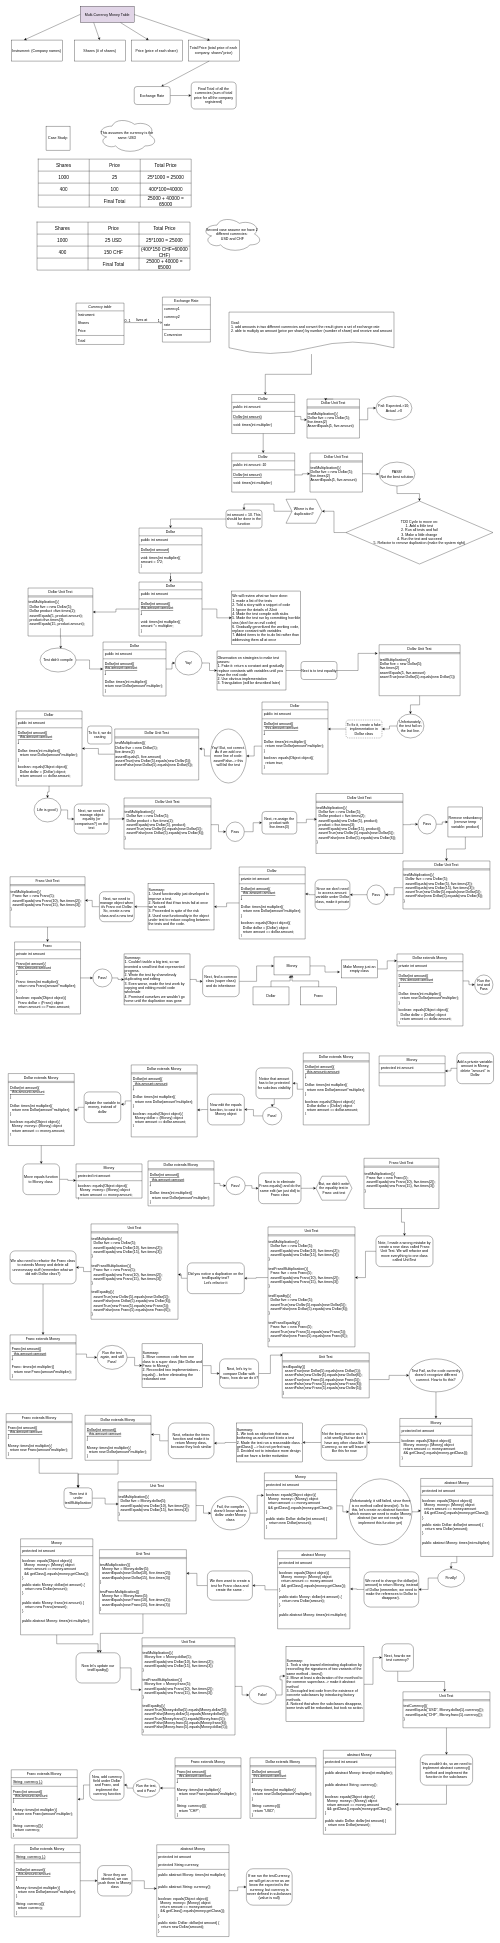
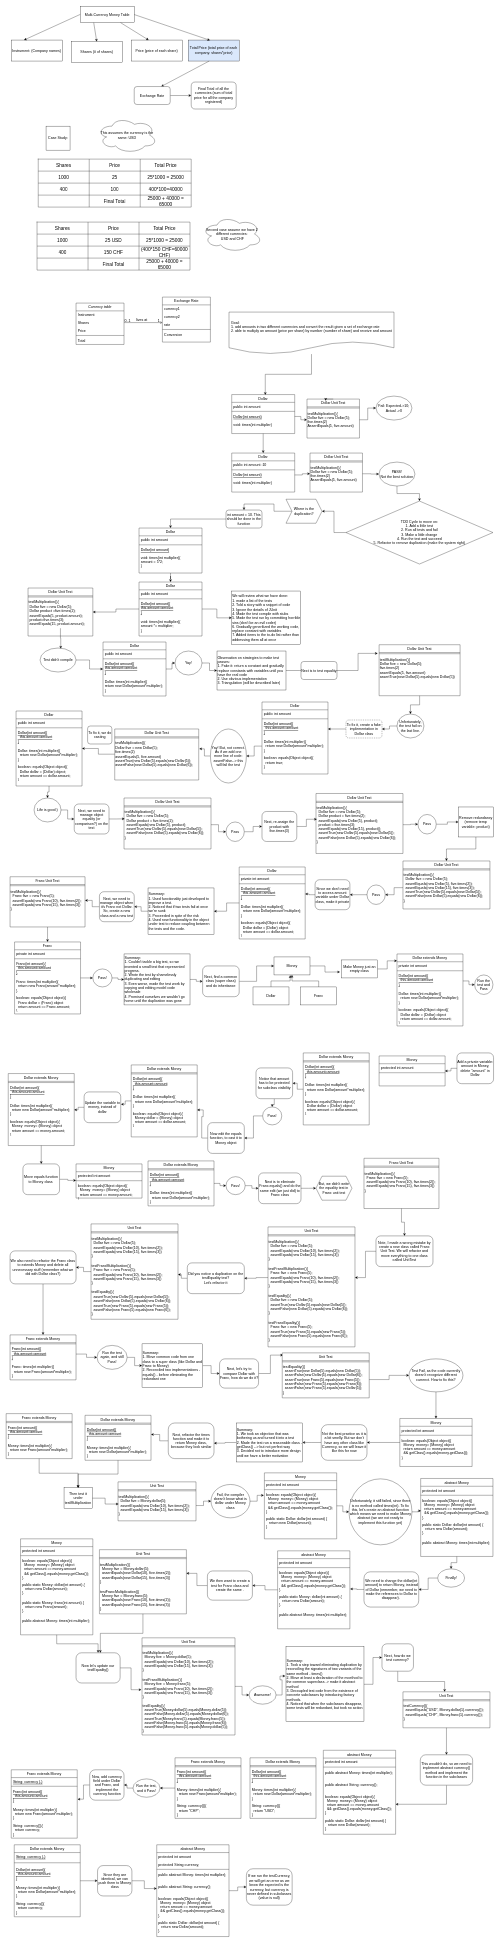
- <mxCell id="27" value="Multi-Currency Money Table" style="rounded=0;whiteSpace=wrap;html=1;fillColor=#e1d5e7;" parent="1" vertex="1"><mxGeometry x="267" y="20" width="180" height="55" as="geometry" /></mxCell>
+ <mxCell id="27" value="Multi-Currency Money Table" style="rounded=0;whiteSpace=wrap;html=1;" parent="1" vertex="1"><mxGeometry x="267" y="20" width="180" height="55" as="geometry" /></mxCell>
- <mxCell id="29" value="Shares (# of shares)" style="rounded=0;whiteSpace=wrap;html=1;" parent="1" vertex="1"><mxGeometry x="247" y="133" width="170" height="70" as="geometry" /></mxCell>
+ <mxCell id="29" value="Shares (# of shares)" style="rounded=0;whiteSpace=wrap;html=1;" parent="1" vertex="1"><mxGeometry x="237" y="138" width="170" height="70" as="geometry" /></mxCell>
- <mxCell id="33" value="Total Price (total price of each company: shares*price)" style="rounded=0;whiteSpace=wrap;html=1;" parent="1" vertex="1"><mxGeometry x="627" y="133" width="170" height="70" as="geometry" /></mxCell>
+ <mxCell id="33" value="Total Price (total price of each company: shares*price)" style="rounded=0;whiteSpace=wrap;html=1;fillColor=#dae8fc;" parent="1" vertex="1"><mxGeometry x="627" y="133" width="170" height="70" as="geometry" /></mxCell>
- <mxCell id="181" value="Remove redundancy (remove temp variable: product)" style="rounded=1;whiteSpace=wrap;html=1;arcSize=0;" parent="1" vertex="1"><mxGeometry x="1493" y="2690" width="116" height="100" as="geometry" /></mxCell>
+ <mxCell id="181" value="Remove redundancy (remove temp variable: product)" style="rounded=1;whiteSpace=wrap;html=1;arcSize=0;" parent="1" vertex="1"><mxGeometry x="1528" y="2690" width="116" height="100" as="geometry" /></mxCell>
- <mxCell id="173" value="Next, re-assign the product with five.times(3)" style="rounded=1;whiteSpace=wrap;html=1;" parent="1" vertex="1"><mxGeometry x="873" y="2705" width="116" height="75" as="geometry" /></mxCell>
+ <mxCell id="173" value="Next, re-assign the product with five.times(3)" style="rounded=1;whiteSpace=wrap;html=1;" parent="1" vertex="1"><mxGeometry x="873" y="2705" width="116" height="100" as="geometry" /></mxCell>
- <mxCell id="198" value="Summary:&lt;br&gt;1. Used functionality just developed to improve a test.&lt;br&gt;2. Noticed that if two tests fail at once we're sunk&lt;br&gt;3. Proceeded in spite of the risk&lt;br&gt;4. Used new functionality in the object under test to reduce coupling between the tests and the code." style="rounded=0;whiteSpace=wrap;html=1;align=left;" parent="1" vertex="1"><mxGeometry x="493" y="2945" width="220" height="155" as="geometry" /></mxCell>
+ <mxCell id="198" value="Summary:&lt;br&gt;1. Used functionality just developed to improve a test.&lt;br&gt;2. Noticed that if two tests fail at once we're sunk&lt;br&gt;3. Proceeded in spite of the risk&lt;br&gt;4. Used new functionality in the object under test to reduce coupling between the tests and the code." style="rounded=0;whiteSpace=wrap;html=1;align=left;" parent="1" vertex="1"><mxGeometry x="493" y="2960" width="220" height="155" as="geometry" /></mxCell>
- <mxCell id="256" value="Now edit the equals function, to cast it to Money object" style="rounded=1;whiteSpace=wrap;html=1;" parent="1" vertex="1"><mxGeometry x="692" y="3647.5" width="122" height="102.5" as="geometry" /></mxCell>
+ <mxCell id="256" value="Now edit the equals function, to cast it to Money object" style="rounded=1;whiteSpace=wrap;html=1;" parent="1" vertex="1"><mxGeometry x="692" y="3742.5" width="122" height="102.5" as="geometry" /></mxCell>
- <mxCell id="343" value="Then test it under testMultiplication" style="rounded=1;whiteSpace=wrap;html=1;arcSize=18;" vertex="1" parent="1"><mxGeometry x="213" y="4960" width="94" height="68.75" as="geometry" /></mxCell>
+ <mxCell id="343" value="Then test it under testMultiplication" style="whiteSpace=wrap;html=1;arcSize=18;rounded=0;" vertex="1" parent="1"><mxGeometry x="213" y="4960" width="94" height="68.75" as="geometry" /></mxCell>
- <mxCell id="348" value="Fail, the compiler doesn't know what is dollar under Money class" style="ellipse;whiteSpace=wrap;html=1;" vertex="1" parent="1"><mxGeometry x="703" y="4988.75" width="130" height="111.25" as="geometry" /></mxCell>
+ <mxCell id="348" value="Fail, the compiler doesn't know what is dollar under Money class" style="ellipse;whiteSpace=wrap;html=1;" vertex="1" parent="1"><mxGeometry x="703" y="4948.75" width="130" height="111.25" as="geometry" /></mxCell>
- <mxCell id="400" value="Fake!" style="ellipse;whiteSpace=wrap;html=1;" vertex="1" parent="1"><mxGeometry x="830" y="5620" width="90" height="61.25" as="geometry" /></mxCell>
+ <mxCell id="400" value="Awesome!" style="ellipse;whiteSpace=wrap;html=1;" vertex="1" parent="1"><mxGeometry x="830" y="5620" width="90" height="61.25" as="geometry" /></mxCell>
